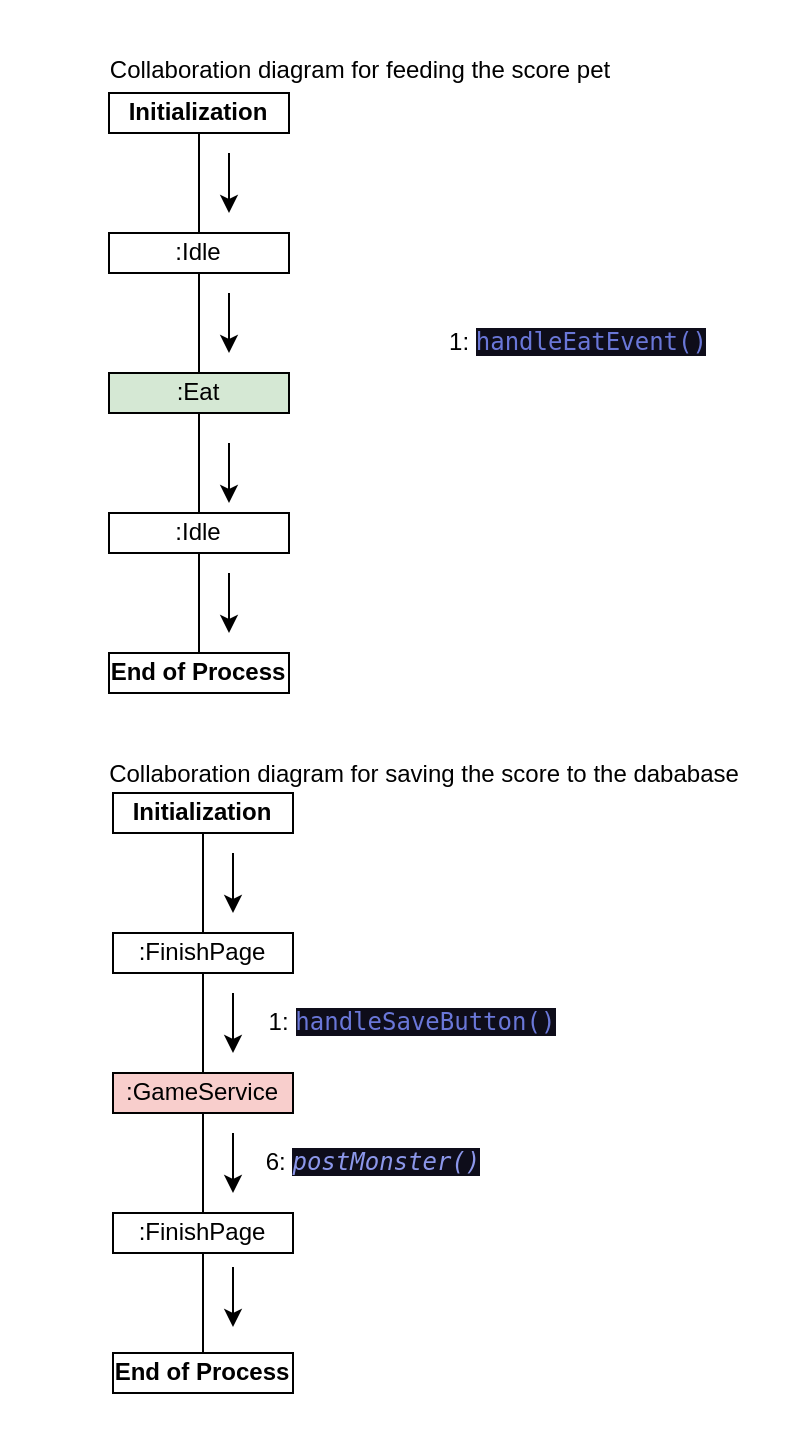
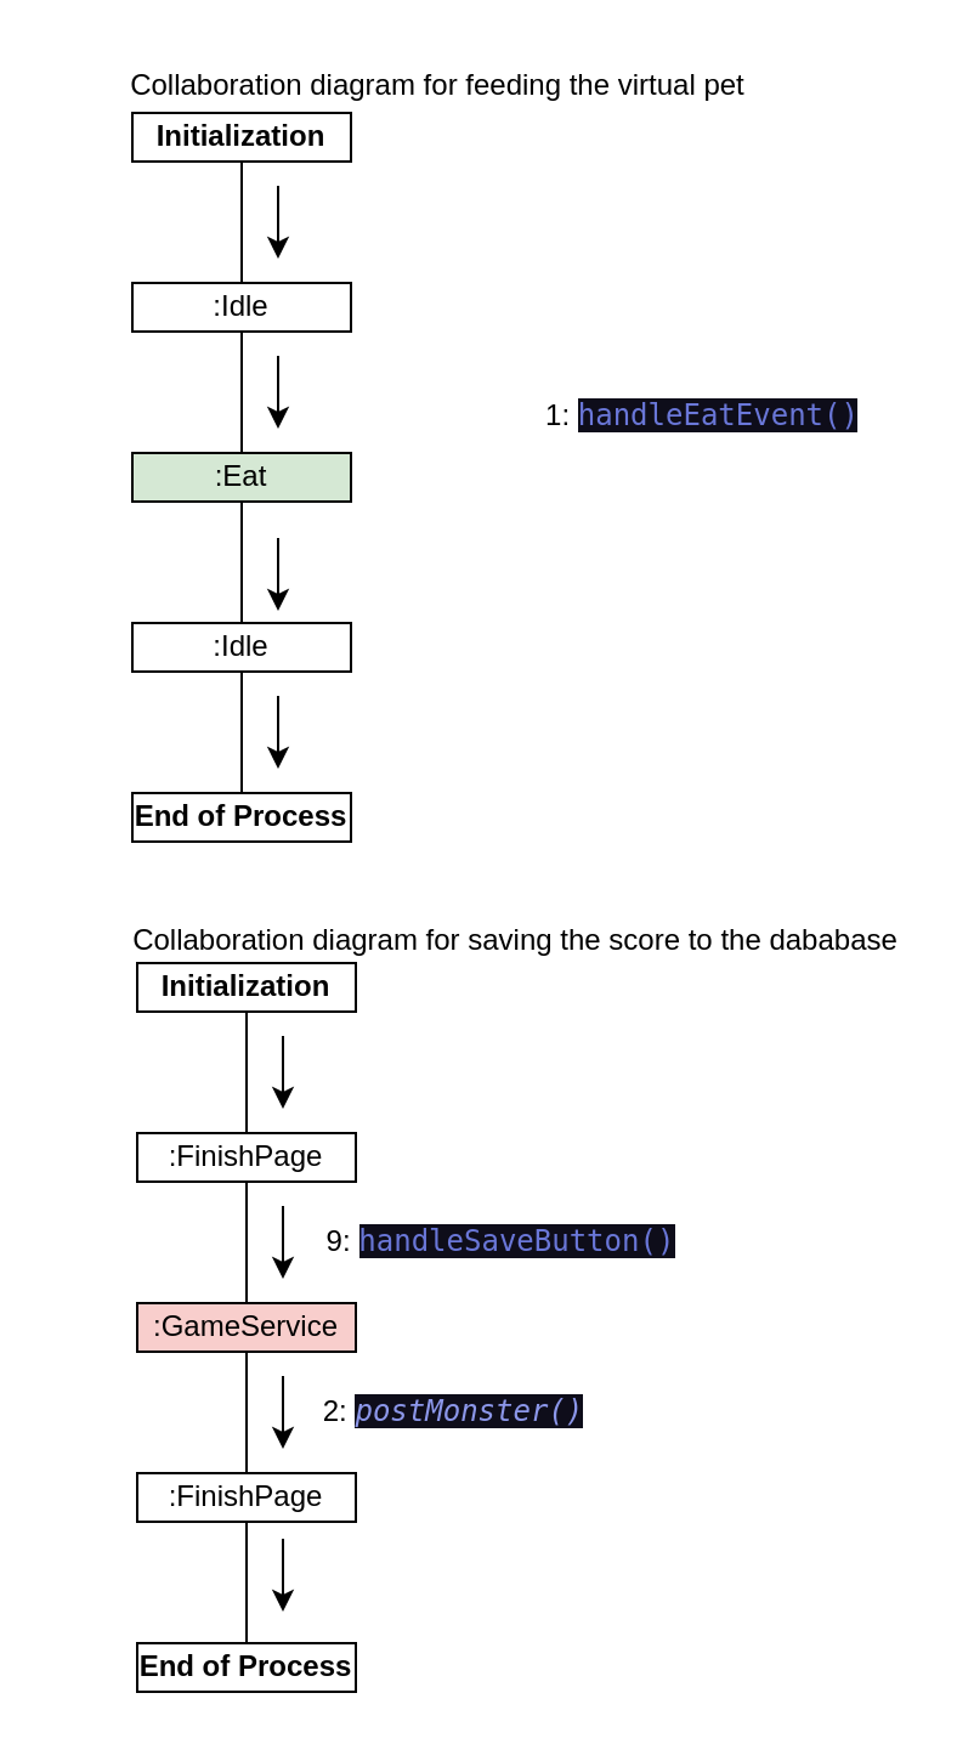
- <mxCell id="32" value="Collaboration diagram for feeding the score pet" style="text;html=1;strokeColor=none;fillColor=none;align=center;verticalAlign=middle;whiteSpace=wrap;rounded=0;" vertex="1" parent="1"><mxGeometry x="20" y="20" width="320" height="30" as="geometry" /></mxCell>
+ <mxCell id="32" value="Collaboration diagram for feeding the virtual pet" style="text;html=1;strokeColor=none;fillColor=none;align=center;verticalAlign=middle;whiteSpace=wrap;rounded=0;" vertex="1" parent="1"><mxGeometry x="20" y="20" width="320" height="30" as="geometry" /></mxCell>
- <mxCell id="8" value="1:&amp;nbsp;&lt;span style=&quot;color: rgb(106, 119, 216); background-color: rgb(14, 13, 26); font-family: &amp;quot;JetBrains Mono&amp;quot;, &amp;quot;Fira Code&amp;quot;, monospace, Menlo, Monaco, &amp;quot;Courier New&amp;quot;, monospace;&quot;&gt;handleSaveButton()&lt;/span&gt;" style="text;html=1;strokeColor=none;fillColor=none;align=center;verticalAlign=middle;whiteSpace=wrap;rounded=0;" vertex="1" parent="1"><mxGeometry x="126" y="496" width="160" height="30" as="geometry" /></mxCell>
+ <mxCell id="8" value="9:&amp;nbsp;&lt;span style=&quot;color: rgb(106, 119, 216); background-color: rgb(14, 13, 26); font-family: &amp;quot;JetBrains Mono&amp;quot;, &amp;quot;Fira Code&amp;quot;, monospace, Menlo, Monaco, &amp;quot;Courier New&amp;quot;, monospace;&quot;&gt;handleSaveButton()&lt;/span&gt;" style="text;html=1;strokeColor=none;fillColor=none;align=center;verticalAlign=middle;whiteSpace=wrap;rounded=0;" vertex="1" parent="1"><mxGeometry x="126" y="496" width="160" height="30" as="geometry" /></mxCell>
- <mxCell id="15" value="6:&amp;nbsp;&lt;span style=&quot;color: rgb(140, 151, 234); font-style: italic; background-color: rgb(14, 13, 26); font-family: &amp;quot;JetBrains Mono&amp;quot;, &amp;quot;Fira Code&amp;quot;, monospace, Menlo, Monaco, &amp;quot;Courier New&amp;quot;, monospace;&quot;&gt;postMonster()&lt;/span&gt;" style="text;html=1;align=center;verticalAlign=middle;resizable=0;points=[];autosize=1;strokeColor=none;fillColor=none;" vertex="1" parent="1"><mxGeometry x="126" y="571" width="120" height="20" as="geometry" /></mxCell>
+ <mxCell id="15" value="2:&amp;nbsp;&lt;span style=&quot;color: rgb(140, 151, 234); font-style: italic; background-color: rgb(14, 13, 26); font-family: &amp;quot;JetBrains Mono&amp;quot;, &amp;quot;Fira Code&amp;quot;, monospace, Menlo, Monaco, &amp;quot;Courier New&amp;quot;, monospace;&quot;&gt;postMonster()&lt;/span&gt;" style="text;html=1;align=center;verticalAlign=middle;resizable=0;points=[];autosize=1;strokeColor=none;fillColor=none;" vertex="1" parent="1"><mxGeometry x="126" y="571" width="120" height="20" as="geometry" /></mxCell>
